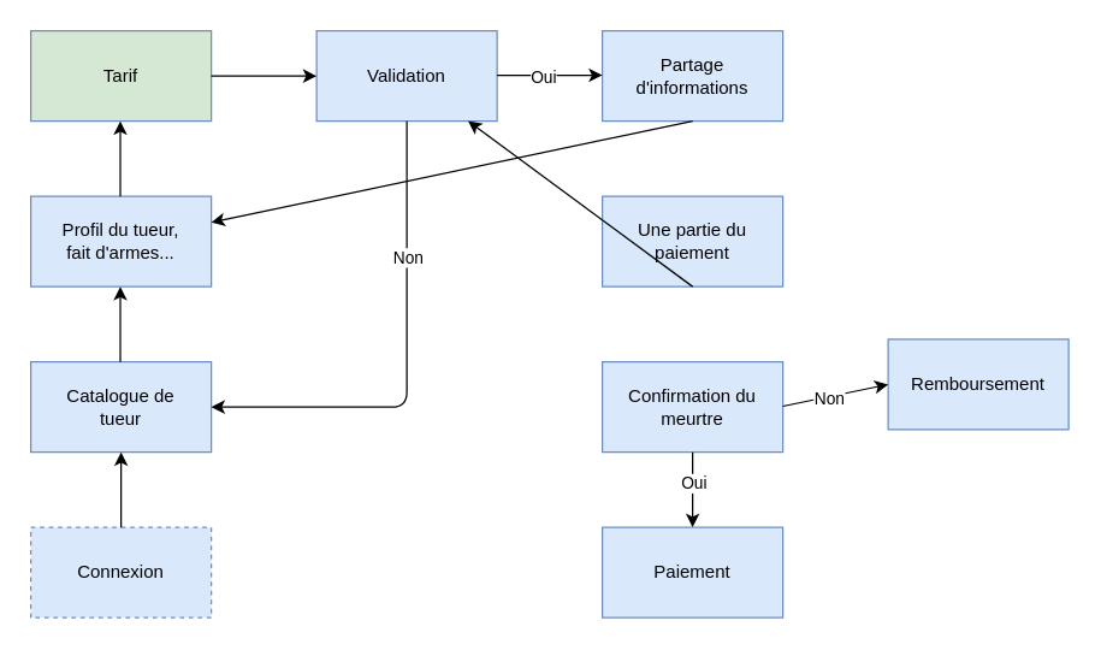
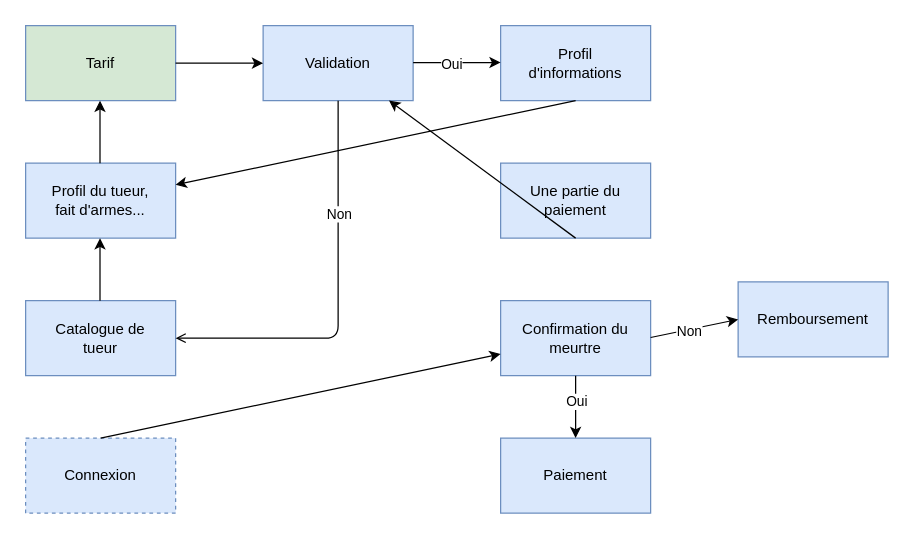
- <mxCell id="7" value="Partage&lt;br&gt;d'informations" style="rounded=0;whiteSpace=wrap;html=1;fillColor=#dae8fc;strokeColor=#6c8ebf;" vertex="1" parent="1"><mxGeometry x="400" y="20" width="120" height="60" as="geometry" /></mxCell>
+ <mxCell id="7" value="Profil&lt;br&gt;d'informations" style="rounded=0;whiteSpace=wrap;html=1;fillColor=#dae8fc;strokeColor=#6c8ebf;" vertex="1" parent="1"><mxGeometry x="400" y="20" width="120" height="60" as="geometry" /></mxCell>
- <mxCell id="24" value="" style="endArrow=classic;html=1;exitX=0.5;exitY=1;exitDx=0;exitDy=0;entryX=1;entryY=0.5;entryDx=0;entryDy=0;" edge="1" parent="1" source="6" target="3"><mxGeometry width="50" height="50" relative="1" as="geometry"><mxPoint x="310" y="370" as="sourcePoint" /><mxPoint x="150" y="280" as="targetPoint" /><Array as="points"><mxPoint x="270" y="270" /></Array></mxGeometry></mxCell>
+ <mxCell id="24" value="" style="endArrow=open;html=1;exitX=0.5;exitY=1;exitDx=0;exitDy=0;entryX=1;entryY=0.5;entryDx=0;entryDy=0;" edge="1" parent="1" source="6" target="3"><mxGeometry width="50" height="50" relative="1" as="geometry"><mxPoint x="310" y="370" as="sourcePoint" /><mxPoint x="150" y="280" as="targetPoint" /><Array as="points"><mxPoint x="270" y="270" /></Array></mxGeometry></mxCell>
- <mxCell id="12" value="" style="endArrow=classic;html=1;exitX=0.5;exitY=0;exitDx=0;exitDy=0;entryX=0.5;entryY=1;entryDx=0;entryDy=0;" edge="1" parent="1" source="2" target="3"><mxGeometry width="50" height="50" relative="1" as="geometry"><mxPoint x="270" y="310" as="sourcePoint" /><mxPoint x="320" y="260" as="targetPoint" /></mxGeometry></mxCell>
+ <mxCell id="12" value="" style="endArrow=classic;html=1;exitX=0.5;exitY=0;exitDx=0;exitDy=0;" edge="1" parent="1" source="2" target="9"><mxGeometry width="50" height="50" relative="1" as="geometry"><mxPoint x="270" y="310" as="sourcePoint" /><mxPoint x="320" y="260" as="targetPoint" /></mxGeometry></mxCell>
